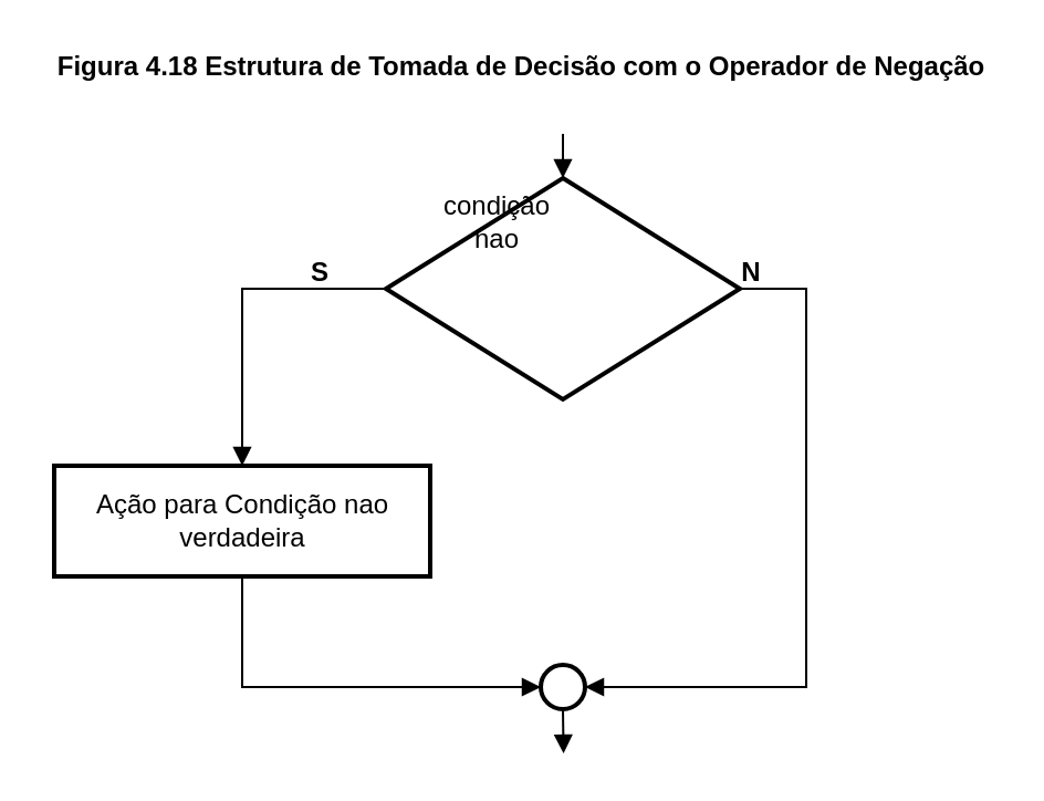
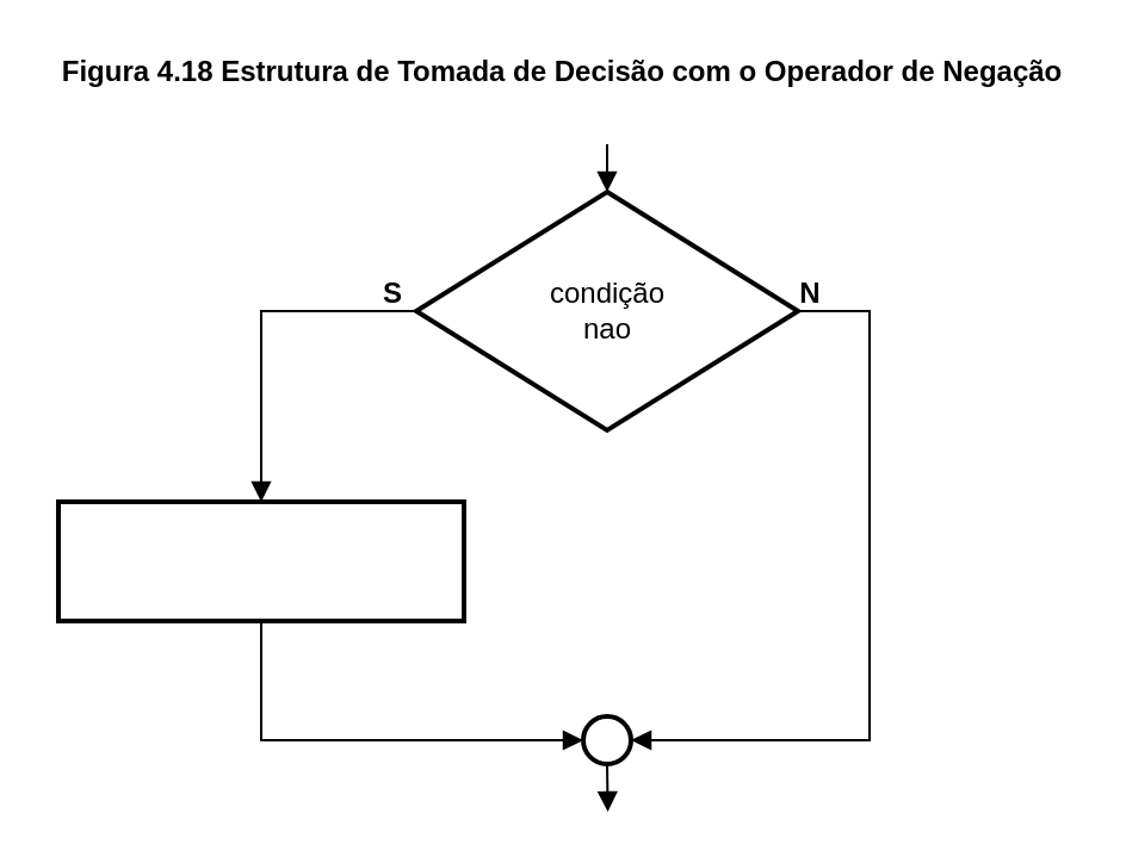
- <mxCell id="5" value="condição&lt;br&gt;nao" style="text;html=1;align=center;verticalAlign=middle;resizable=0;points=[];autosize=1;strokeColor=none;fillColor=none;" vertex="1" parent="3"><mxGeometry x="170" y="25" width="60" height="30" as="geometry" /></mxCell>
+ <mxCell id="5" value="condição&lt;br&gt;nao" style="text;html=1;align=center;verticalAlign=middle;resizable=0;points=[];autosize=1;strokeColor=none;fillColor=none;" vertex="1" parent="3"><mxGeometry x="200" y="55" width="60" height="30" as="geometry" /></mxCell>
- <mxCell id="14" value="&lt;b&gt;S&lt;/b&gt;" style="text;html=1;align=center;verticalAlign=middle;resizable=0;points=[];autosize=1;strokeColor=none;fillColor=none;" vertex="1" parent="3"><mxGeometry x="110" y="53" width="20" height="20" as="geometry" /></mxCell>
+ <mxCell id="14" value="&lt;b&gt;S&lt;/b&gt;" style="text;html=1;align=center;verticalAlign=middle;resizable=0;points=[];autosize=1;strokeColor=none;fillColor=none;" vertex="1" parent="3"><mxGeometry x="130" y="53" width="20" height="20" as="geometry" /></mxCell>
- <mxCell id="8" value="Ação para Condição nao&lt;br&gt;verdadeira" style="text;html=1;align=center;verticalAlign=middle;resizable=0;points=[];autosize=1;strokeColor=none;fillColor=none;" vertex="1" parent="3"><mxGeometry x="10" y="160" width="150" height="30" as="geometry" /></mxCell>
